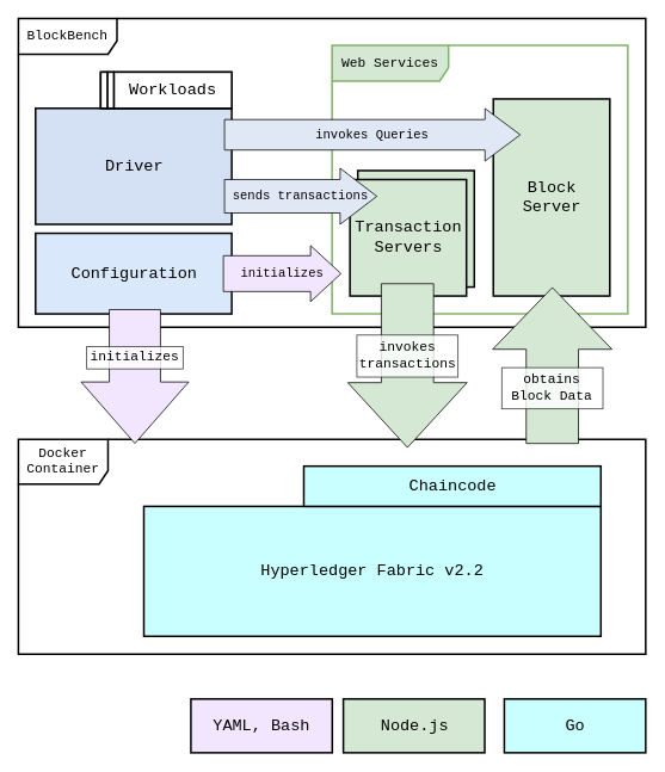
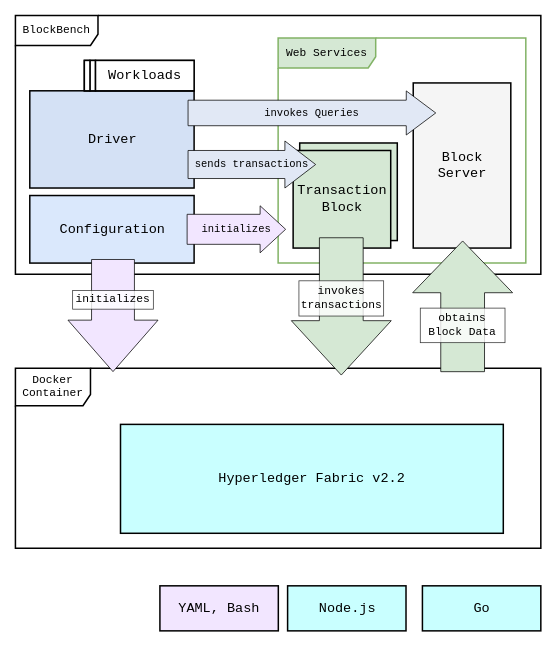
- <mxCell id="15" value="&lt;div style=&quot;font-size: 18px&quot;&gt;Block&lt;br&gt;&lt;/div&gt;&lt;div style=&quot;font-size: 18px&quot;&gt;Server&lt;br style=&quot;font-size: 18px&quot;&gt;&lt;/div&gt;" style="html=1;strokeWidth=2;fontFamily=Courier New;fontSize=18;rounded=0;fillColor=#D5E8D4;" parent="1" vertex="1"><mxGeometry x="550" y="110" width="130" height="220" as="geometry" /></mxCell>
+ <mxCell id="15" value="&lt;div style=&quot;font-size: 18px&quot;&gt;Block&lt;br&gt;&lt;/div&gt;&lt;div style=&quot;font-size: 18px&quot;&gt;Server&lt;br style=&quot;font-size: 18px&quot;&gt;&lt;/div&gt;" style="html=1;strokeWidth=2;fontFamily=Courier New;fontSize=18;rounded=0;fillColor=#f5f5f5;" parent="1" vertex="1"><mxGeometry x="550" y="110" width="130" height="220" as="geometry" /></mxCell>
- <mxCell id="5" value="&lt;div style=&quot;font-size: 18px&quot;&gt;Transaction&lt;/div&gt;&lt;div style=&quot;font-size: 18px&quot;&gt;Servers&lt;br style=&quot;font-size: 18px&quot;&gt;&lt;/div&gt;" style="html=1;strokeWidth=2;fontFamily=Courier New;fontSize=18;rounded=0;fillColor=#d5e8d4;" parent="1" vertex="1"><mxGeometry x="390" y="200" width="130" height="130" as="geometry" /></mxCell>
+ <mxCell id="5" value="&lt;div style=&quot;font-size: 18px&quot;&gt;Transaction&lt;/div&gt;&lt;div style=&quot;font-size: 18px&quot;&gt;Block&lt;br style=&quot;font-size: 18px&quot;&gt;&lt;/div&gt;" style="html=1;strokeWidth=2;fontFamily=Courier New;fontSize=18;rounded=0;fillColor=#d5e8d4;" parent="1" vertex="1"><mxGeometry x="390" y="200" width="130" height="130" as="geometry" /></mxCell>
- <mxCell id="10" value="Chaincode" style="rounded=0;whiteSpace=wrap;html=1;strokeWidth=2;fontFamily=Courier New;fontSize=18;fillColor=#C9FFFF;" parent="8" vertex="1"><mxGeometry x="178.5" width="331.5" height="44.909" as="geometry" /></mxCell>
- <mxCell id="32" value="Node.js" style="html=1;strokeWidth=2;fontFamily=Courier New;fontSize=18;rounded=0;fillColor=#D5E8D4;" parent="1" vertex="1"><mxGeometry x="382.63" y="780" width="157.746" height="60" as="geometry" /></mxCell>
+ <mxCell id="32" value="Node.js" style="html=1;strokeWidth=2;fontFamily=Courier New;fontSize=18;rounded=0;fillColor=#c9ffff;" parent="1" vertex="1"><mxGeometry x="382.63" y="780" width="157.746" height="60" as="geometry" /></mxCell>
